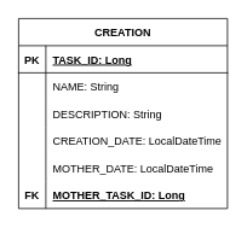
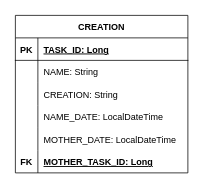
- <mxCell id="11" value="DESCRIPTION: String" style="shape=partialRectangle;connectable=0;fillColor=none;top=0;left=0;bottom=0;right=0;align=left;spacingLeft=6;overflow=hidden;" parent="9" vertex="1"><mxGeometry x="30" width="200" height="30" as="geometry"><mxRectangle width="200" height="30" as="alternateBounds" /></mxGeometry></mxCell>
+ <mxCell id="11" value="CREATION: String" style="shape=partialRectangle;connectable=0;fillColor=none;top=0;left=0;bottom=0;right=0;align=left;spacingLeft=6;overflow=hidden;" parent="9" vertex="1"><mxGeometry x="30" width="200" height="30" as="geometry"><mxRectangle width="200" height="30" as="alternateBounds" /></mxGeometry></mxCell>
- <mxCell id="14" value="CREATION_DATE: LocalDateTime" style="shape=partialRectangle;connectable=0;fillColor=none;top=0;left=0;bottom=0;right=0;align=left;spacingLeft=6;overflow=hidden;" parent="12" vertex="1"><mxGeometry x="30" width="200" height="30" as="geometry"><mxRectangle width="200" height="30" as="alternateBounds" /></mxGeometry></mxCell>
+ <mxCell id="14" value="NAME_DATE: LocalDateTime" style="shape=partialRectangle;connectable=0;fillColor=none;top=0;left=0;bottom=0;right=0;align=left;spacingLeft=6;overflow=hidden;" parent="12" vertex="1"><mxGeometry x="30" width="200" height="30" as="geometry"><mxRectangle width="200" height="30" as="alternateBounds" /></mxGeometry></mxCell>
